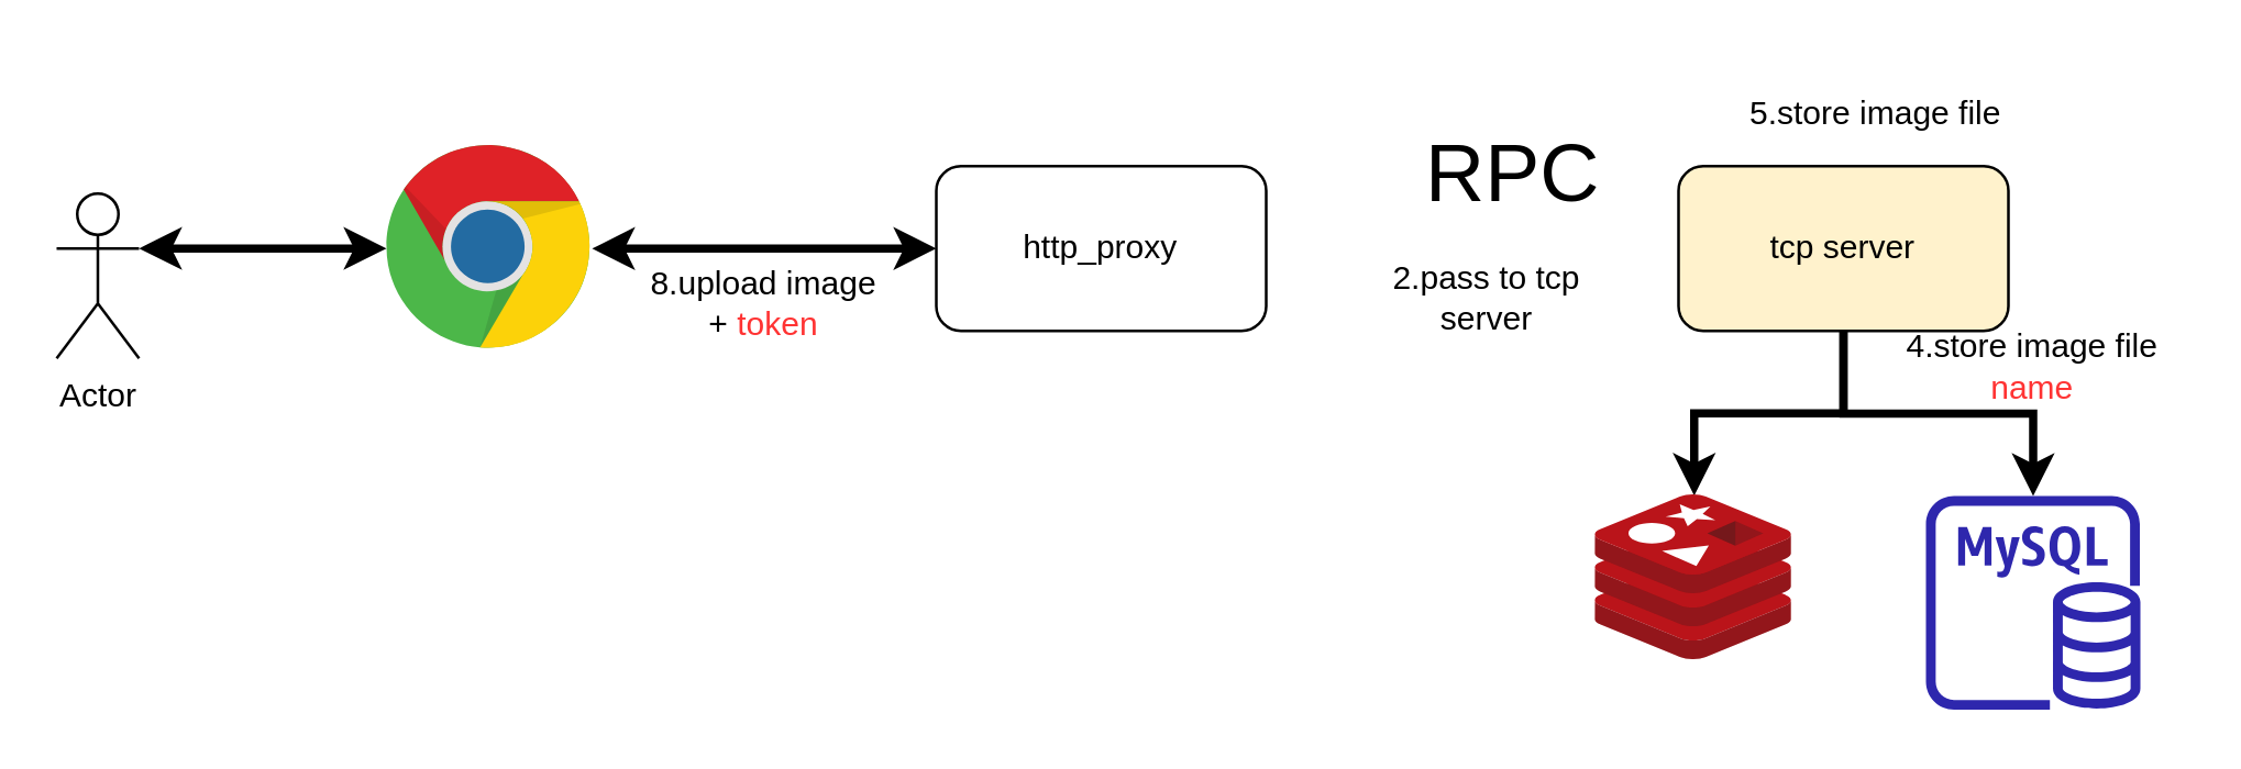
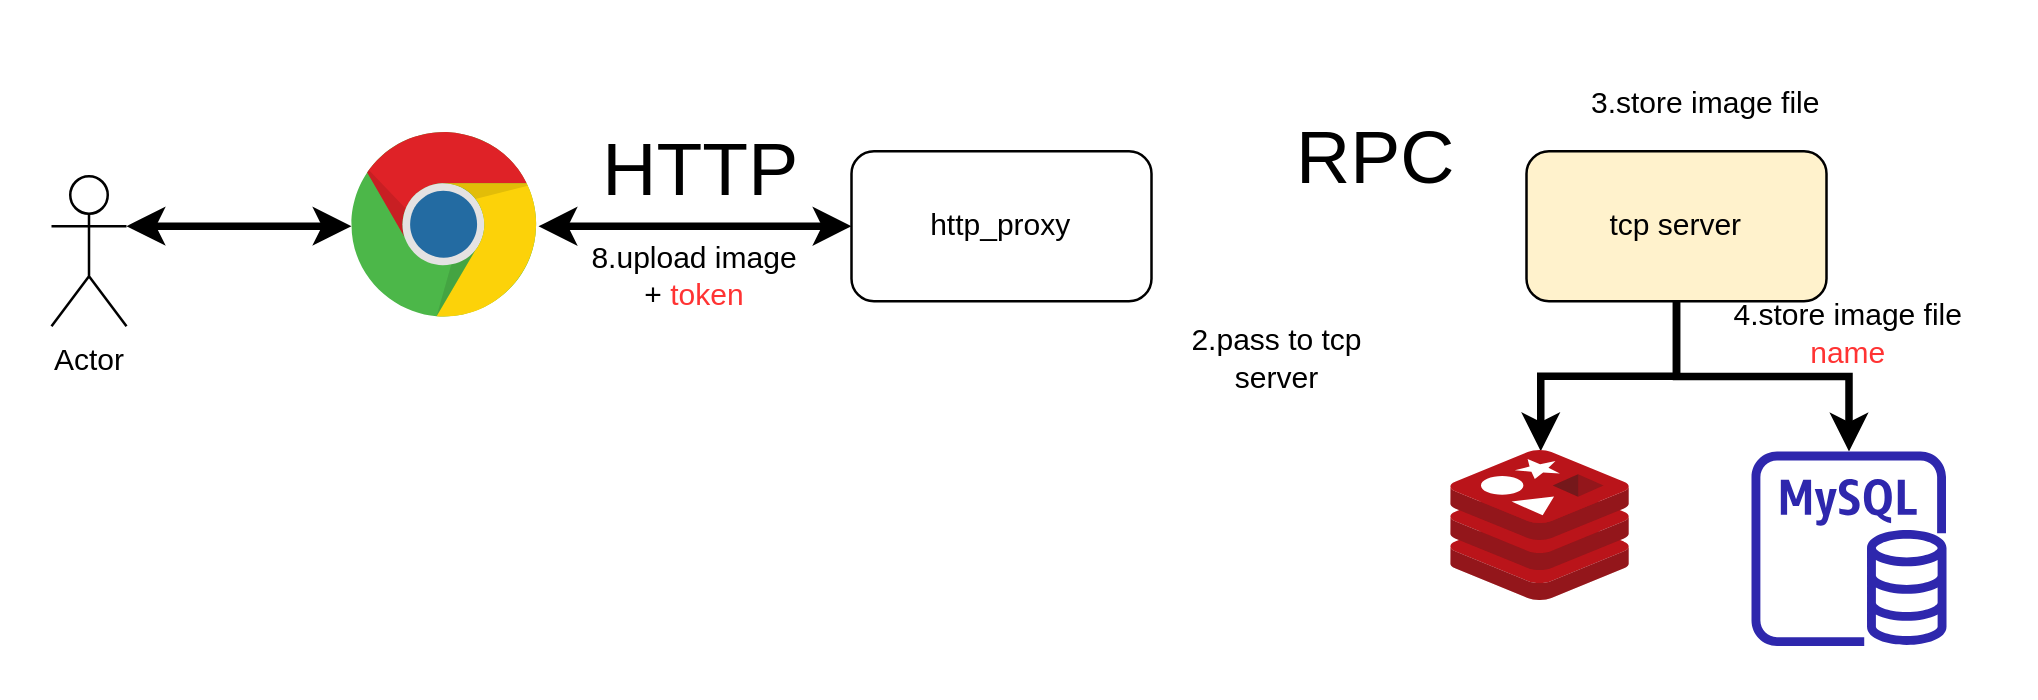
- <mxCell id="16" value="5.store image file" style="text;html=1;strokeColor=none;fillColor=none;align=center;verticalAlign=middle;whiteSpace=wrap;rounded=0;" parent="1" vertex="1"><mxGeometry x="627.5" y="20" width="107.5" height="42" as="geometry" /></mxCell>
+ <mxCell id="16" value="3.store image file" style="text;html=1;strokeColor=none;fillColor=none;align=center;verticalAlign=middle;whiteSpace=wrap;rounded=0;" parent="1" vertex="1"><mxGeometry x="627.5" y="20" width="107.5" height="42" as="geometry" /></mxCell>
+ <mxCell id="10" value="HTTP" style="text;html=1;strokeColor=none;fillColor=none;align=center;verticalAlign=middle;whiteSpace=wrap;rounded=0;fontSize=30;" parent="1" vertex="1"><mxGeometry x="250" y="52" width="60" height="30" as="geometry" /></mxCell>
- <mxCell id="15" value="2.pass to tcp server" style="text;html=1;strokeColor=none;fillColor=none;align=center;verticalAlign=middle;whiteSpace=wrap;rounded=0;" parent="1" vertex="1"><mxGeometry x="497.5" y="87.7" width="85" height="40" as="geometry" /></mxCell>
+ <mxCell id="15" value="2.pass to tcp server" style="text;html=1;strokeColor=none;fillColor=none;align=center;verticalAlign=middle;whiteSpace=wrap;rounded=0;" parent="1" vertex="1"><mxGeometry x="467.5" y="122.7" width="85" height="40" as="geometry" /></mxCell>
